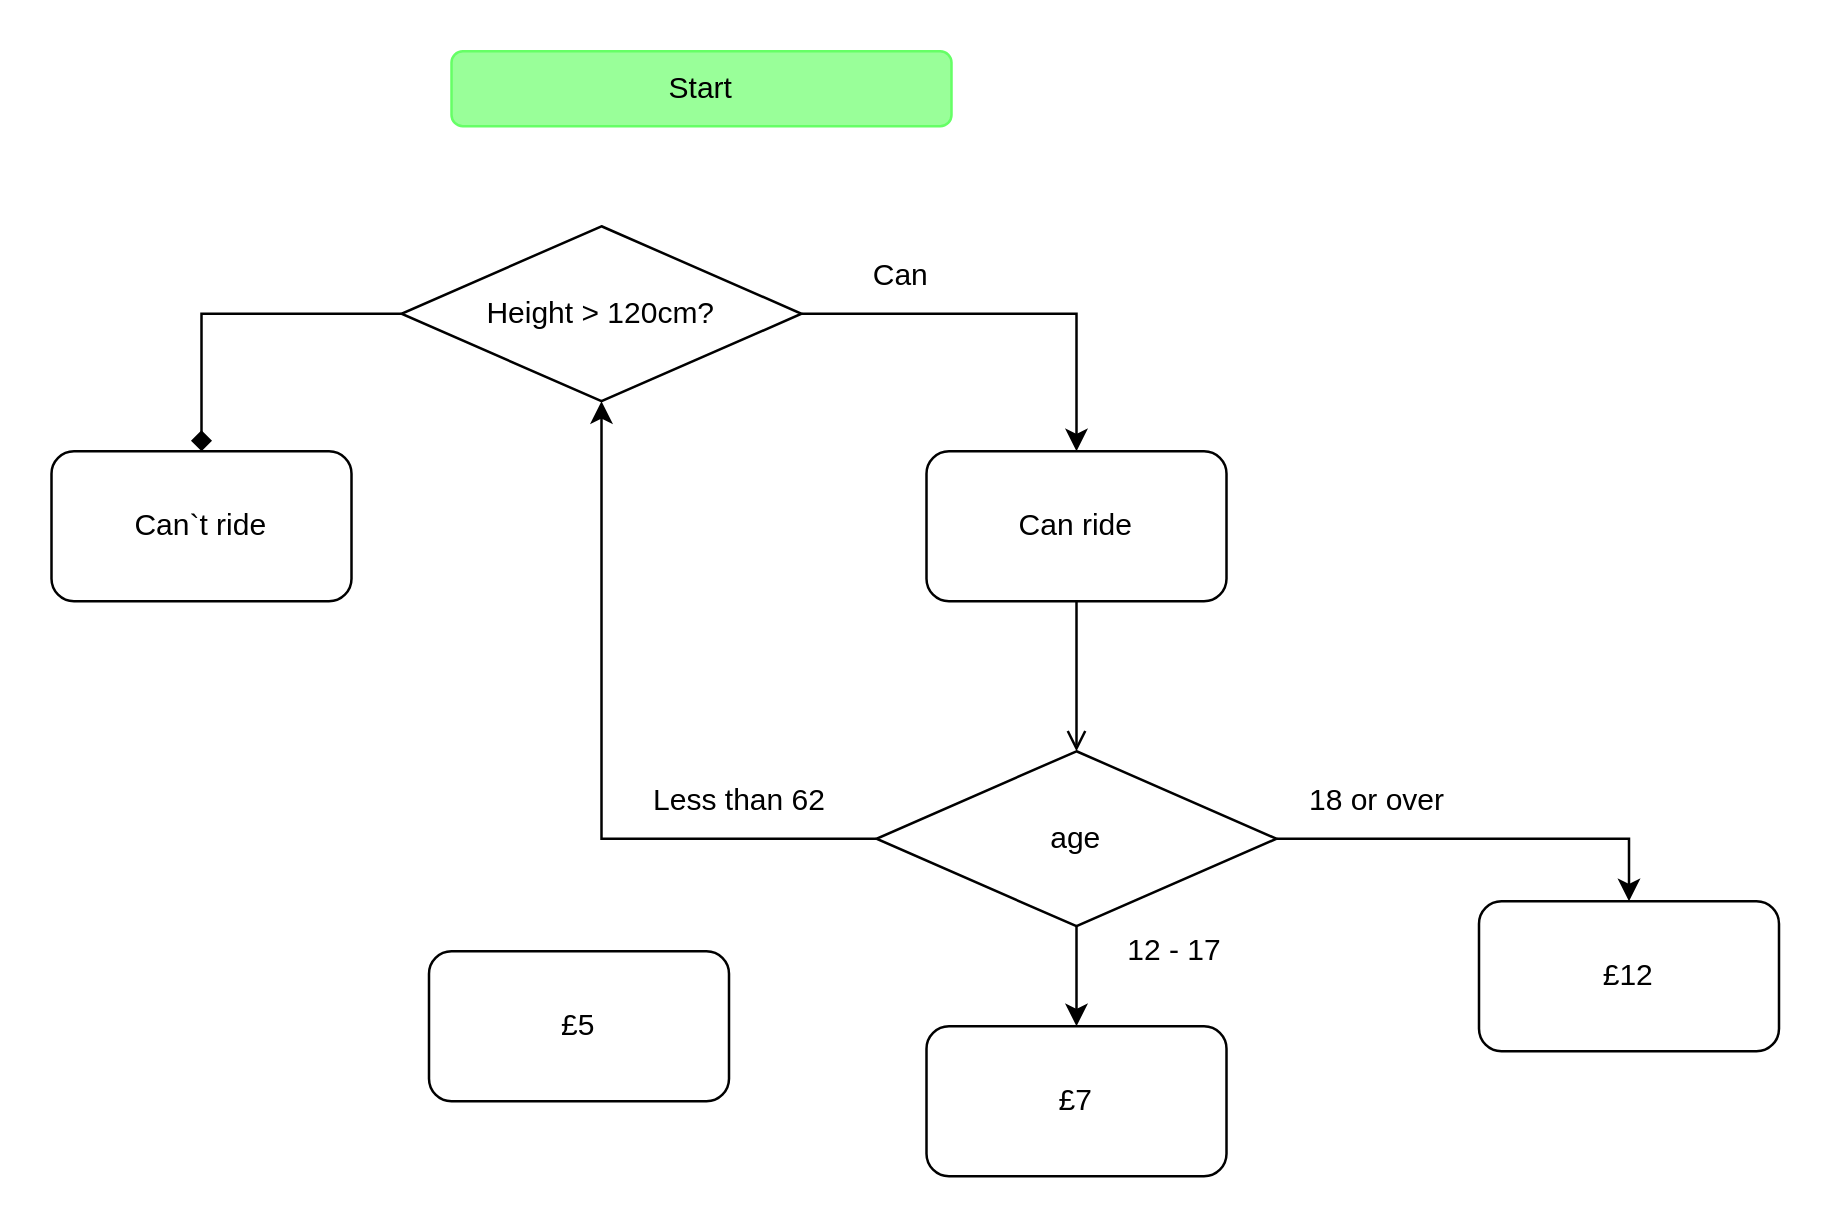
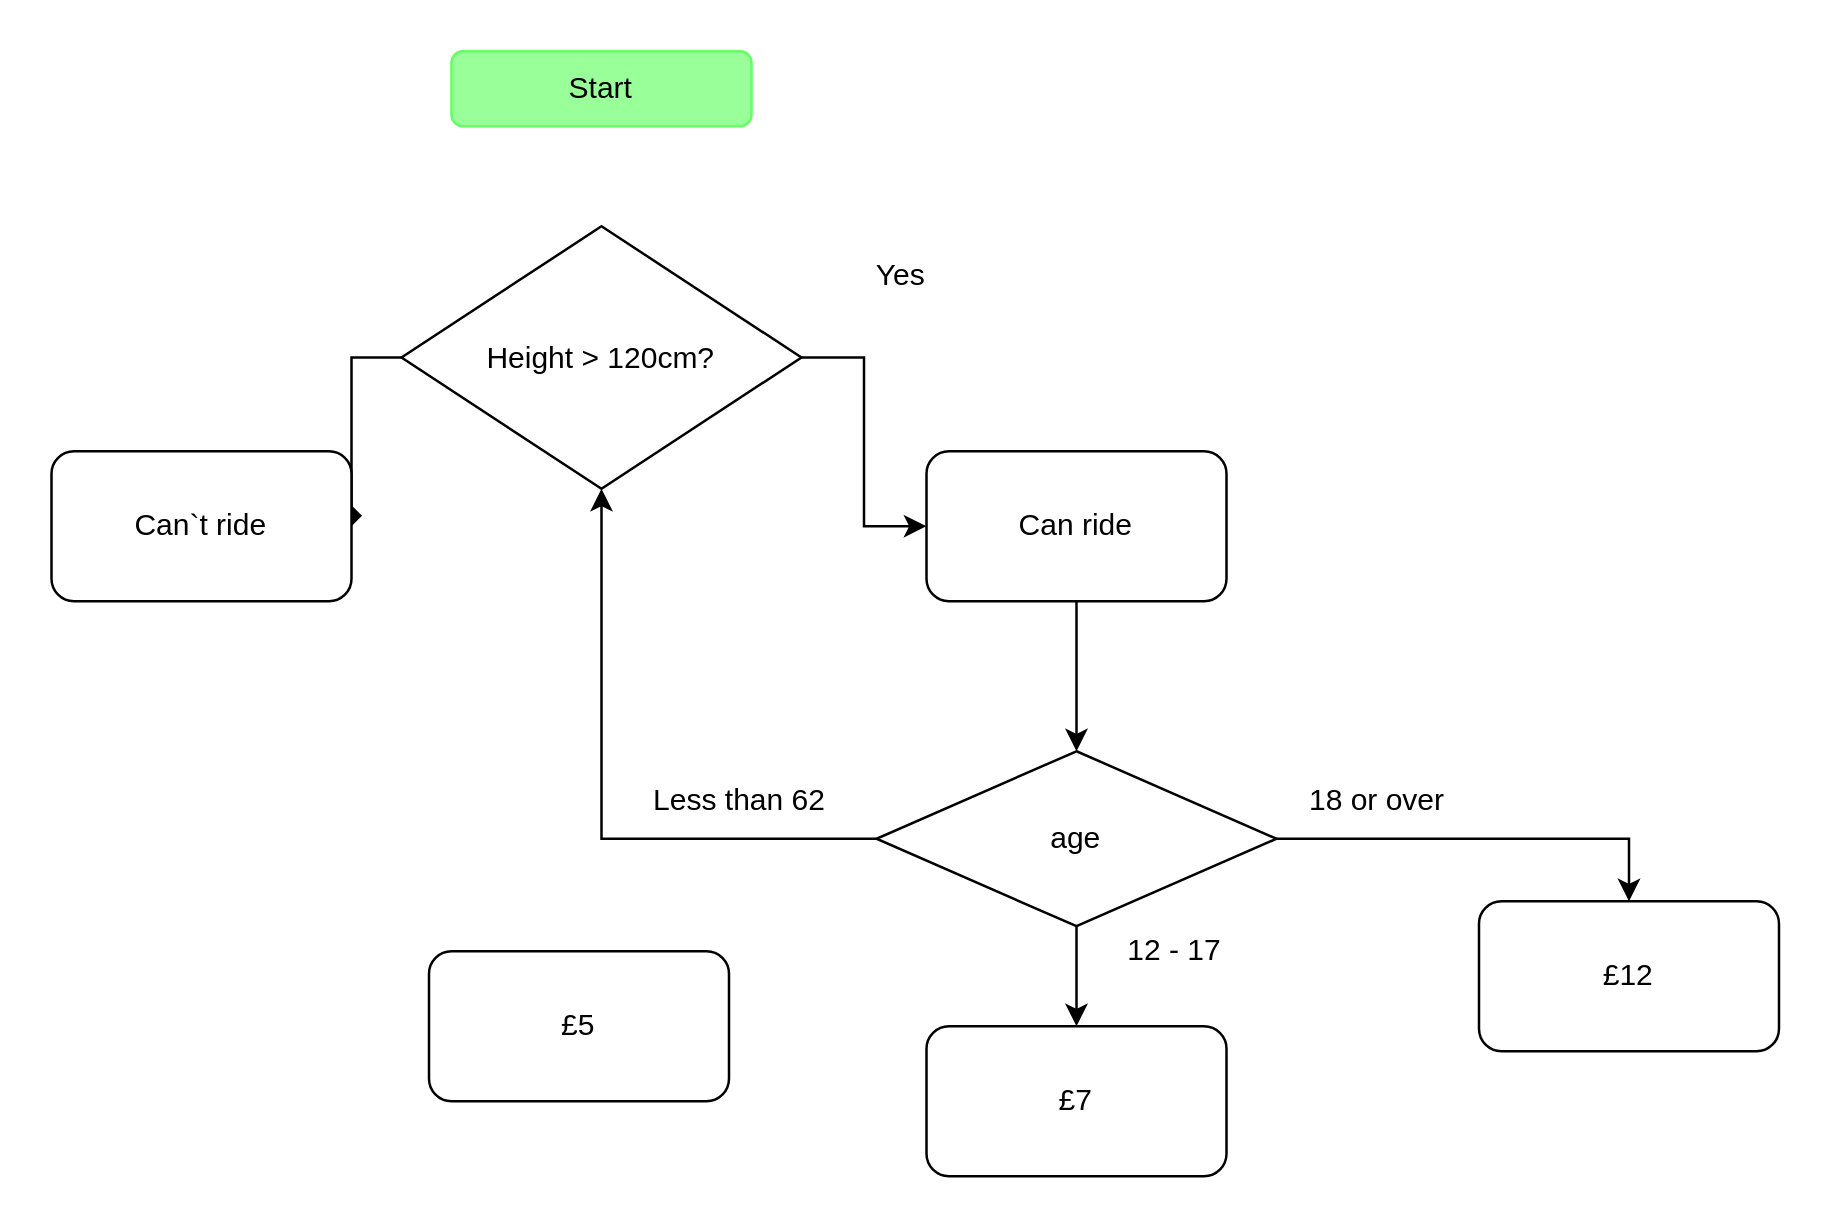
- <mxCell id="2" value="Start" style="rounded=1;whiteSpace=wrap;html=1;fillColor=#99FF99;strokeColor=#66FF66;" parent="1" vertex="1"><mxGeometry x="180" y="20" width="200" height="30" as="geometry" /></mxCell>
+ <mxCell id="2" value="Start" style="rounded=1;whiteSpace=wrap;html=1;fillColor=#99FF99;strokeColor=#66FF66;" parent="1" vertex="1"><mxGeometry x="180" y="20" width="120" height="30" as="geometry" /></mxCell>
- <mxCell id="10" value="Can" style="text;html=1;strokeColor=none;fillColor=none;align=center;verticalAlign=middle;whiteSpace=wrap;rounded=0;" parent="1" vertex="1"><mxGeometry x="340" y="100" width="40" height="20" as="geometry" /></mxCell>
+ <mxCell id="10" value="Yes" style="text;html=1;strokeColor=none;fillColor=none;align=center;verticalAlign=middle;whiteSpace=wrap;rounded=0;" parent="1" vertex="1"><mxGeometry x="340" y="100" width="40" height="20" as="geometry" /></mxCell>
- <mxCell id="6" value="Height &amp;gt; 120cm?" style="rhombus;whiteSpace=wrap;html=1;strokeColor=#000000;fillColor=#FFFFFF;" parent="1" vertex="1"><mxGeometry x="160" y="90" width="160" height="70" as="geometry" /></mxCell>
+ <mxCell id="6" value="Height &amp;gt; 120cm?" style="rhombus;whiteSpace=wrap;html=1;strokeColor=#000000;fillColor=#FFFFFF;" parent="1" vertex="1"><mxGeometry x="160" y="90" width="160" height="105" as="geometry" /></mxCell>
- <mxCell id="8" value="" style="edgeStyle=orthogonalEdgeStyle;rounded=0;orthogonalLoop=1;jettySize=auto;html=1;endArrow=open;" parent="1" source="9" target="14" edge="1"><mxGeometry relative="1" as="geometry" /></mxCell>
+ <mxCell id="8" value="" style="edgeStyle=orthogonalEdgeStyle;rounded=0;orthogonalLoop=1;jettySize=auto;html=1;" parent="1" source="9" target="14" edge="1"><mxGeometry relative="1" as="geometry" /></mxCell>
